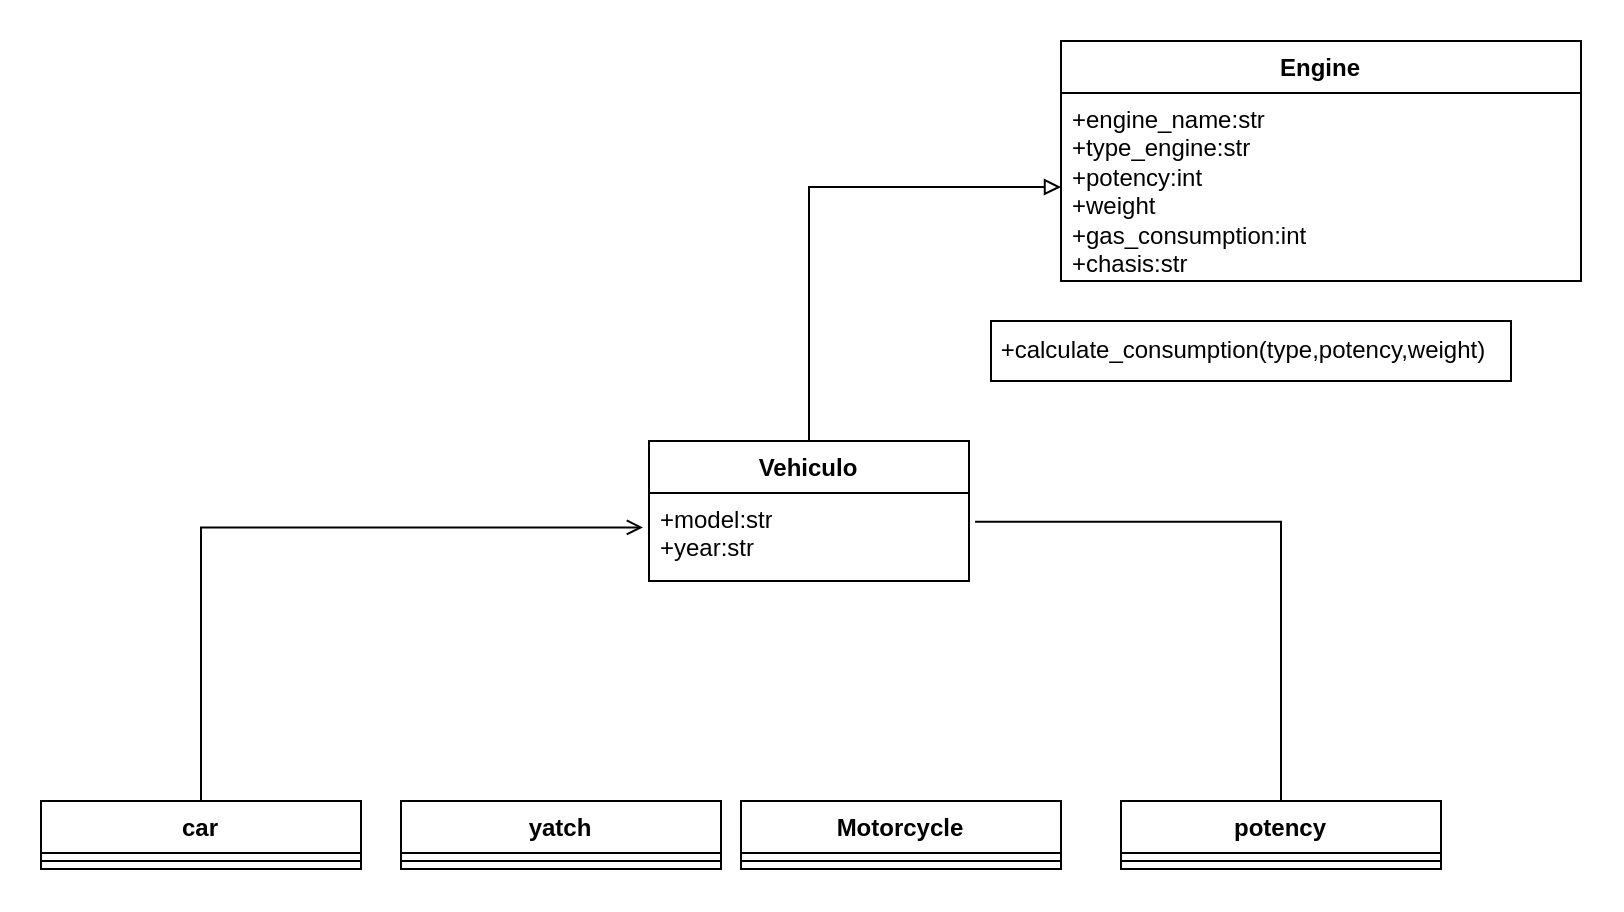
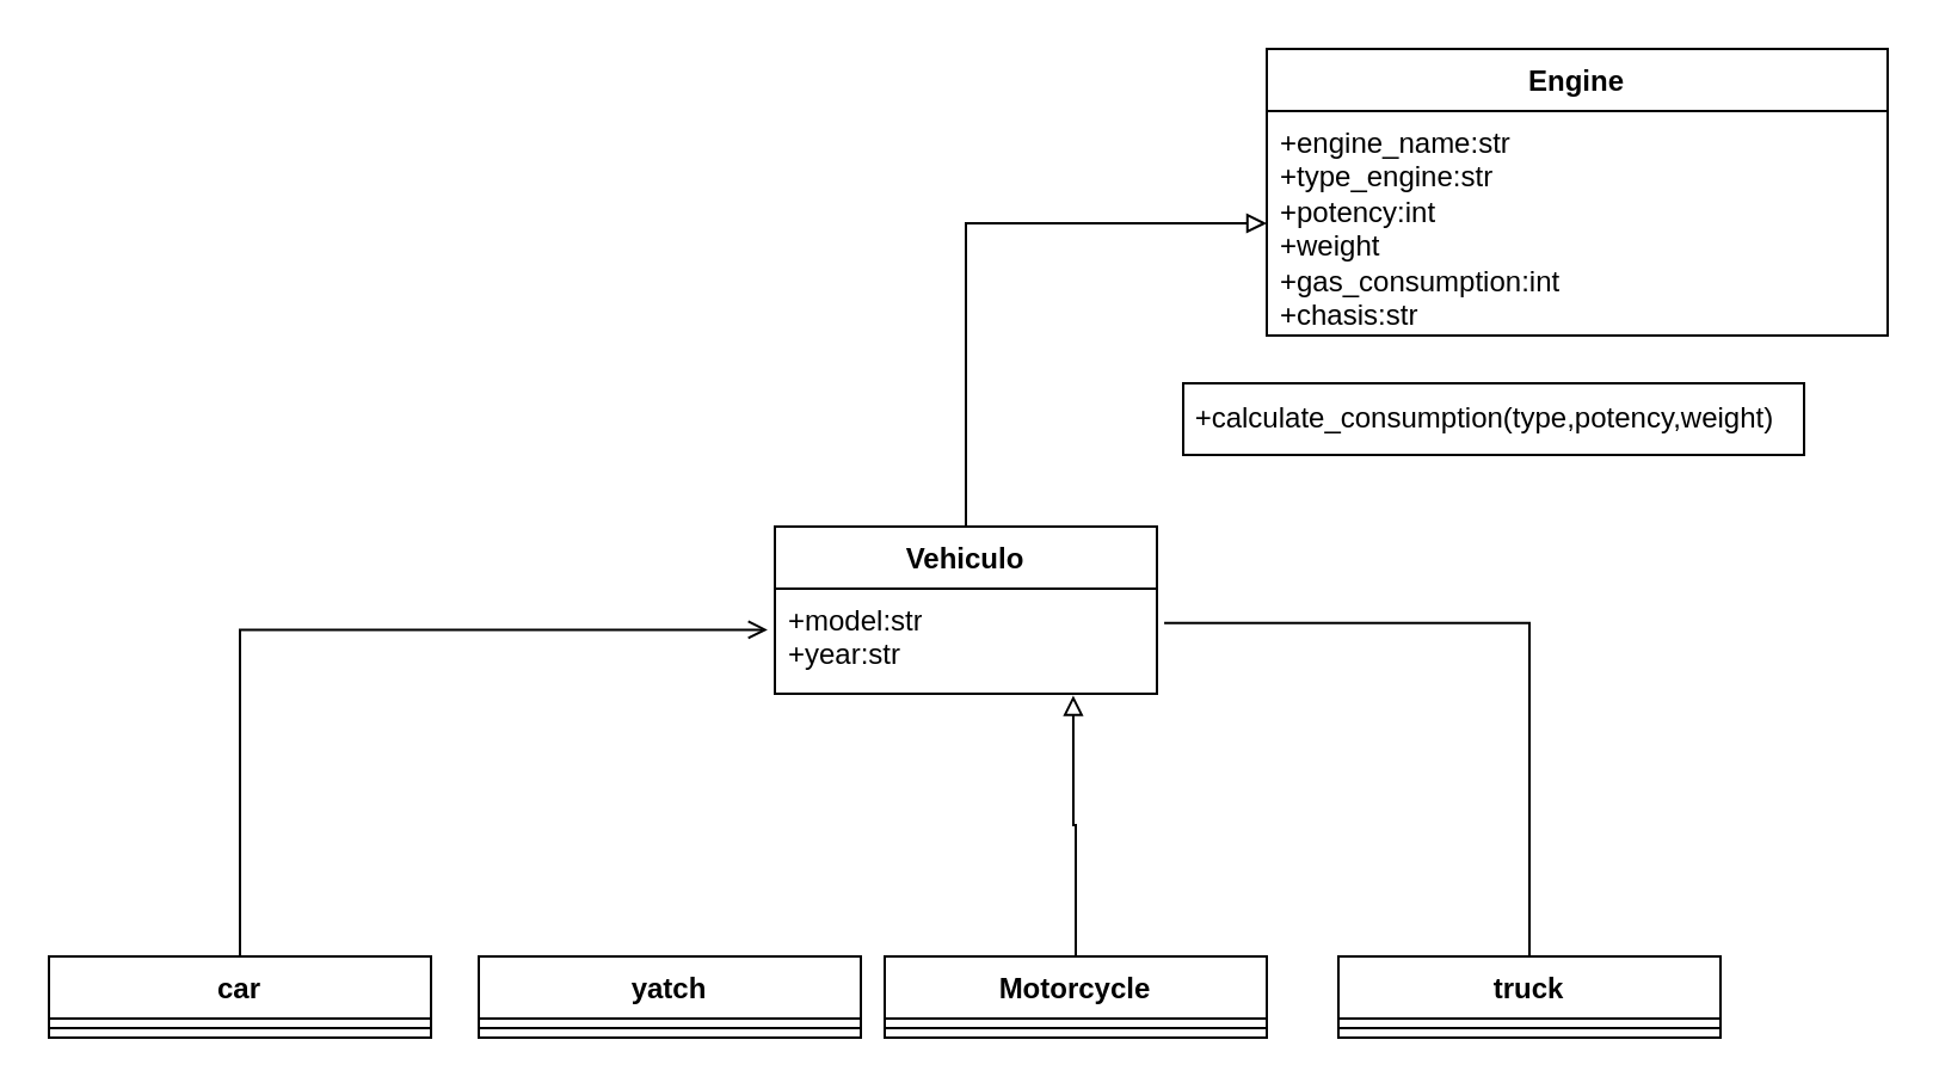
+ <mxCell id="15" style="edgeStyle=orthogonalEdgeStyle;rounded=0;orthogonalLoop=1;jettySize=auto;html=1;exitX=0.5;exitY=0;exitDx=0;exitDy=0;entryX=0.781;entryY=1.016;entryDx=0;entryDy=0;entryPerimeter=0;endArrow=block;endFill=0;" edge="1" parent="1" source="13" target="4"><mxGeometry relative="1" as="geometry" /></mxCell>
- <mxCell id="9" value="potency" style="swimlane;fontStyle=1;align=center;verticalAlign=top;childLayout=stackLayout;horizontal=1;startSize=26;horizontalStack=0;resizeParent=1;resizeParentMax=0;resizeLast=0;collapsible=1;marginBottom=0;whiteSpace=wrap;html=1;" vertex="1" parent="1"><mxGeometry x="560" y="400" width="160" height="34" as="geometry" /></mxCell>
+ <mxCell id="9" value="truck" style="swimlane;fontStyle=1;align=center;verticalAlign=top;childLayout=stackLayout;horizontal=1;startSize=26;horizontalStack=0;resizeParent=1;resizeParentMax=0;resizeLast=0;collapsible=1;marginBottom=0;whiteSpace=wrap;html=1;" vertex="1" parent="1"><mxGeometry x="560" y="400" width="160" height="34" as="geometry" /></mxCell>
